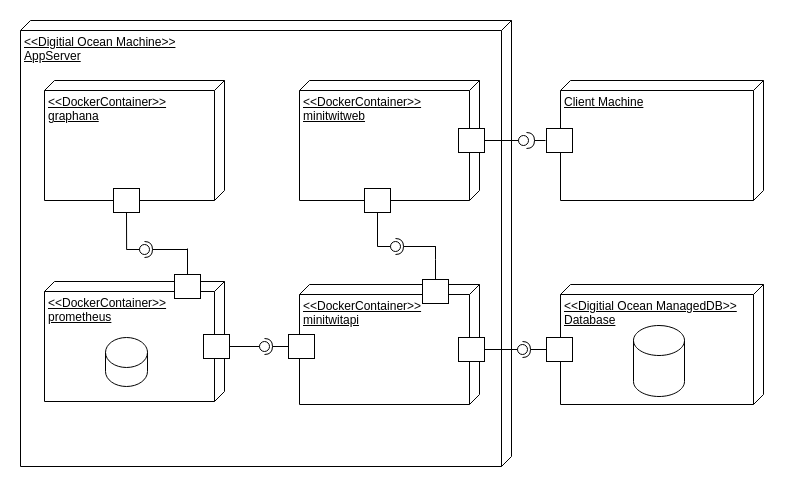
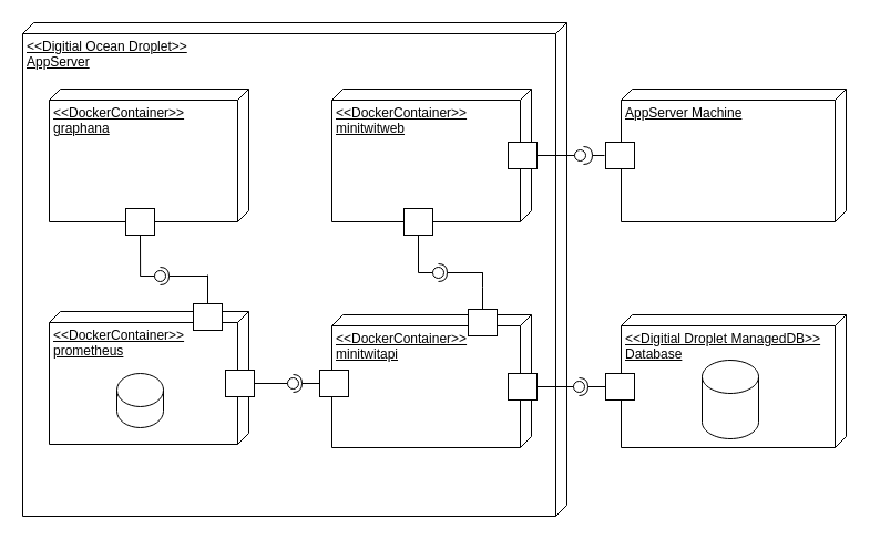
- <mxCell id="2" value="&amp;lt;&amp;lt;Digitial Ocean Machine&amp;gt;&amp;gt;&lt;div&gt;AppServer&lt;/div&gt;" style="verticalAlign=top;align=left;spacingTop=8;spacingLeft=2;spacingRight=12;shape=cube;size=10;direction=south;fontStyle=4;html=1;whiteSpace=wrap;" vertex="1" parent="1"><mxGeometry x="20" y="20" width="491" height="446" as="geometry" /></mxCell>
+ <mxCell id="2" value="&amp;lt;&amp;lt;Digitial Ocean Droplet&amp;gt;&amp;gt;&lt;div&gt;AppServer&lt;/div&gt;" style="verticalAlign=top;align=left;spacingTop=8;spacingLeft=2;spacingRight=12;shape=cube;size=10;direction=south;fontStyle=4;html=1;whiteSpace=wrap;" vertex="1" parent="1"><mxGeometry x="20" y="20" width="491" height="446" as="geometry" /></mxCell>
- <mxCell id="9" value="Client Machine" style="verticalAlign=top;align=left;spacingTop=8;spacingLeft=2;spacingRight=12;shape=cube;size=10;direction=south;fontStyle=4;html=1;whiteSpace=wrap;" vertex="1" parent="1"><mxGeometry x="560" y="80" width="203" height="120" as="geometry" /></mxCell>
+ <mxCell id="9" value="AppServer Machine" style="verticalAlign=top;align=left;spacingTop=8;spacingLeft=2;spacingRight=12;shape=cube;size=10;direction=south;fontStyle=4;html=1;whiteSpace=wrap;" vertex="1" parent="1"><mxGeometry x="560" y="80" width="203" height="120" as="geometry" /></mxCell>
- <mxCell id="7" value="&amp;lt;&amp;lt;Digitial Ocean ManagedDB&amp;gt;&amp;gt;&lt;div&gt;Database&lt;/div&gt;" style="verticalAlign=top;align=left;spacingTop=8;spacingLeft=2;spacingRight=12;shape=cube;size=10;direction=south;fontStyle=4;html=1;whiteSpace=wrap;" vertex="1" parent="1"><mxGeometry x="560" y="284" width="203" height="120" as="geometry" /></mxCell>
+ <mxCell id="7" value="&amp;lt;&amp;lt;Digitial Droplet ManagedDB&amp;gt;&amp;gt;&lt;div&gt;Database&lt;/div&gt;" style="verticalAlign=top;align=left;spacingTop=8;spacingLeft=2;spacingRight=12;shape=cube;size=10;direction=south;fontStyle=4;html=1;whiteSpace=wrap;" vertex="1" parent="1"><mxGeometry x="560" y="284" width="203" height="120" as="geometry" /></mxCell>
